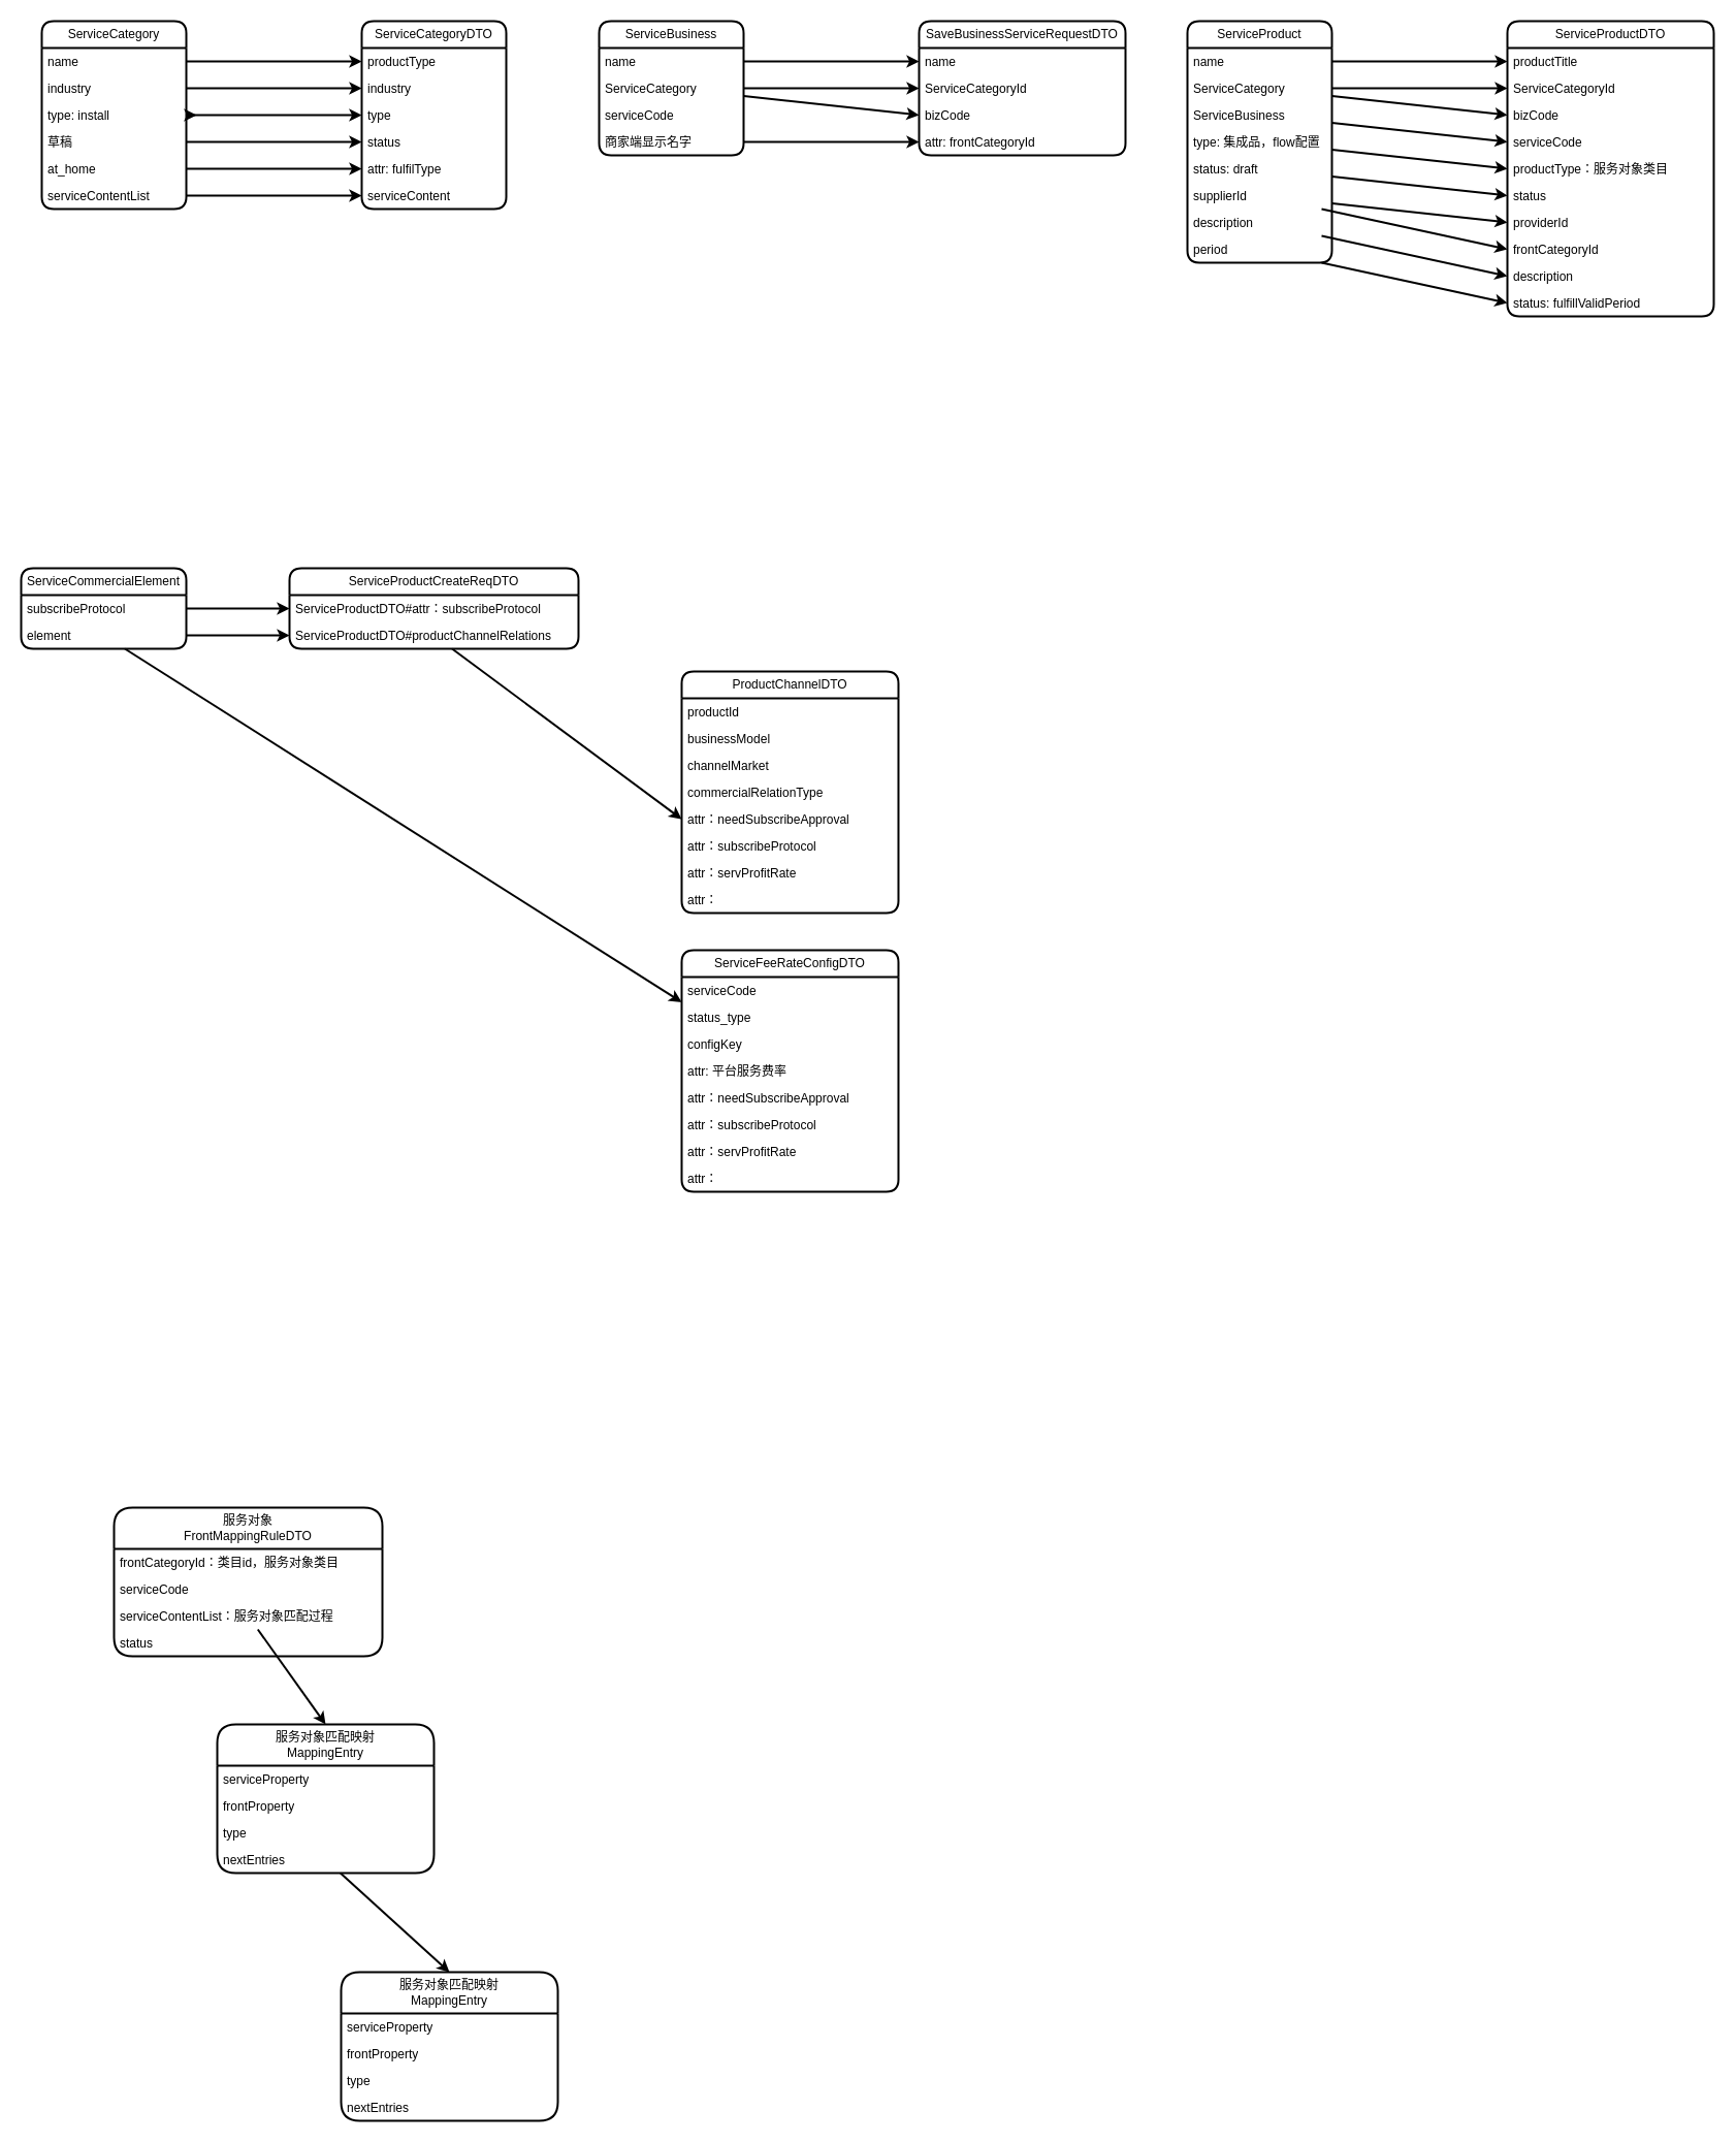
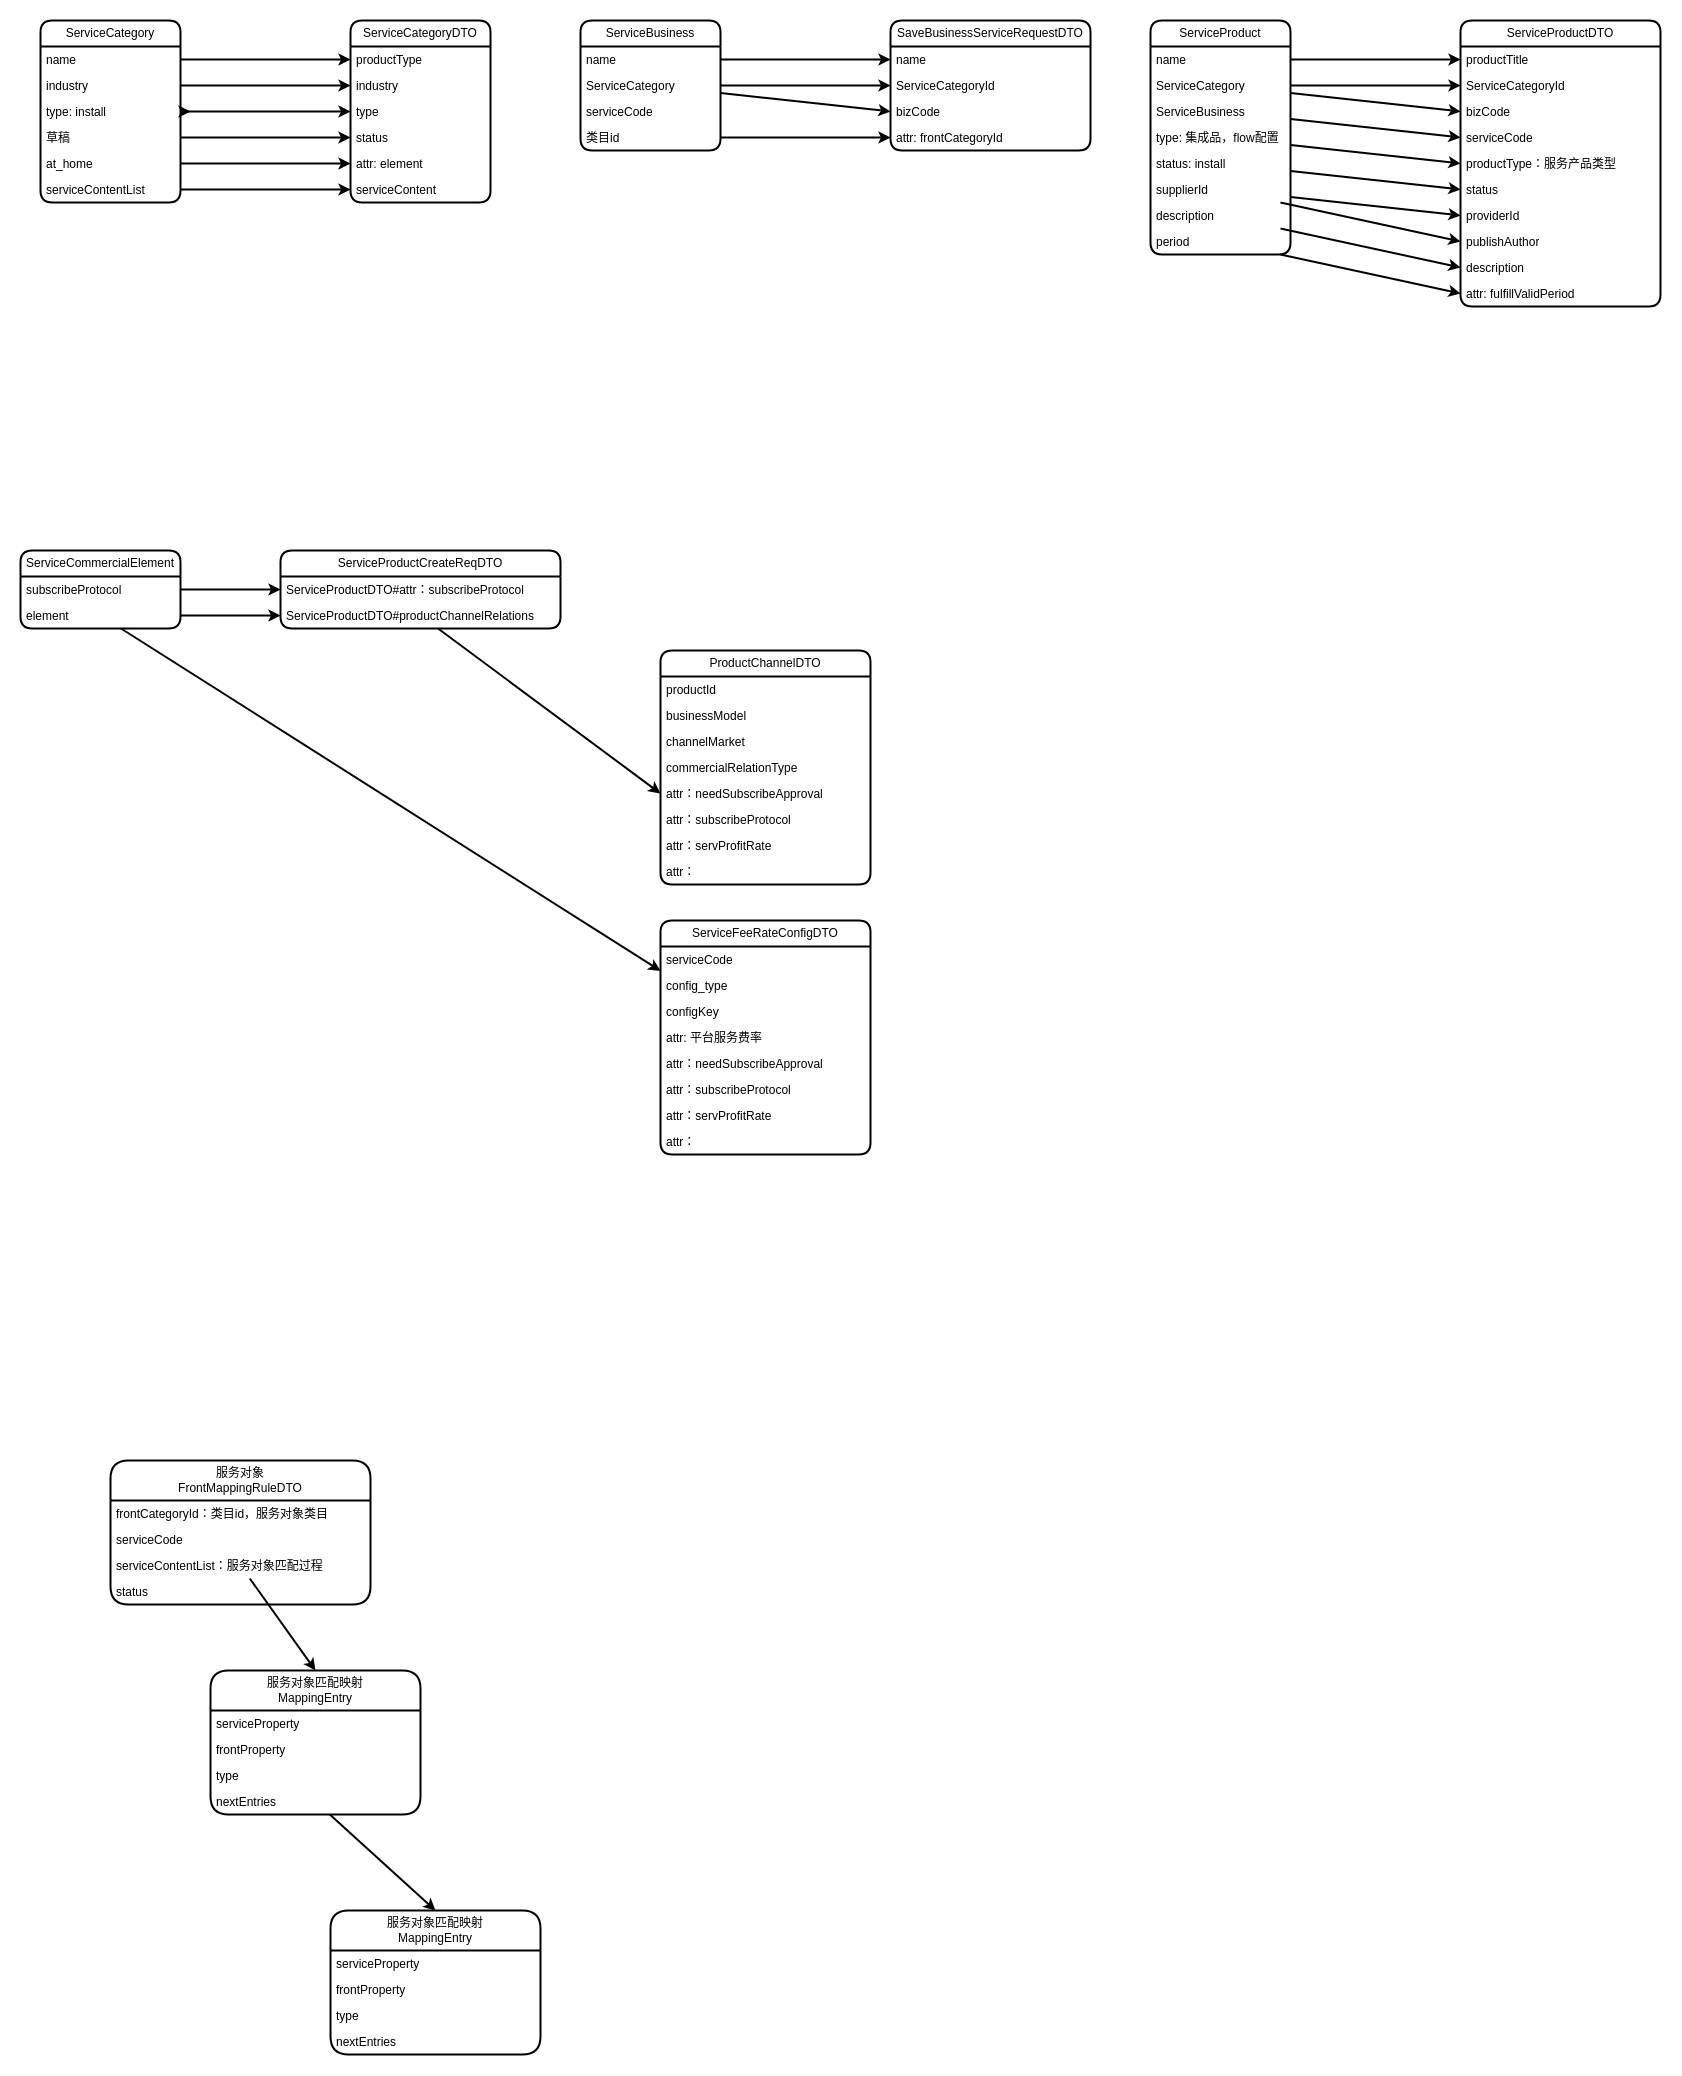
- <mxCell id="25" value="商家端显示名字" style="text;strokeColor=none;fillColor=none;align=left;verticalAlign=top;spacingLeft=4;spacingRight=4;overflow=hidden;rotatable=0;points=[[0,0.5],[1,0.5]];portConstraint=eastwest;whiteSpace=wrap;html=1;fontFamily=Helvetica;fontSize=12;fontColor=default;labelBackgroundColor=default;" vertex="1" parent="21"><mxGeometry y="104" width="140" height="26" as="geometry" /></mxCell>
+ <mxCell id="25" value="类目id" style="text;strokeColor=none;fillColor=none;align=left;verticalAlign=top;spacingLeft=4;spacingRight=4;overflow=hidden;rotatable=0;points=[[0,0.5],[1,0.5]];portConstraint=eastwest;whiteSpace=wrap;html=1;fontFamily=Helvetica;fontSize=12;fontColor=default;labelBackgroundColor=default;" vertex="1" parent="21"><mxGeometry y="104" width="140" height="26" as="geometry" /></mxCell>
- <mxCell id="15" value="attr:&amp;nbsp;fulfilType" style="text;strokeColor=none;fillColor=none;align=left;verticalAlign=top;spacingLeft=4;spacingRight=4;overflow=hidden;rotatable=0;points=[[0,0.5],[1,0.5]];portConstraint=eastwest;whiteSpace=wrap;html=1;fontFamily=Helvetica;fontSize=12;fontColor=default;labelBackgroundColor=default;" vertex="1" parent="10"><mxGeometry y="130" width="140" height="26" as="geometry" /></mxCell>
+ <mxCell id="15" value="attr:&amp;nbsp;element" style="text;strokeColor=none;fillColor=none;align=left;verticalAlign=top;spacingLeft=4;spacingRight=4;overflow=hidden;rotatable=0;points=[[0,0.5],[1,0.5]];portConstraint=eastwest;whiteSpace=wrap;html=1;fontFamily=Helvetica;fontSize=12;fontColor=default;labelBackgroundColor=default;" vertex="1" parent="10"><mxGeometry y="130" width="140" height="26" as="geometry" /></mxCell>
- <mxCell id="40" value="status: draft" style="text;strokeColor=none;fillColor=none;align=left;verticalAlign=top;spacingLeft=4;spacingRight=4;overflow=hidden;rotatable=0;points=[[0,0.5],[1,0.5]];portConstraint=eastwest;whiteSpace=wrap;html=1;fontFamily=Helvetica;fontSize=12;fontColor=default;labelBackgroundColor=default;" vertex="1" parent="35"><mxGeometry y="130" width="140" height="26" as="geometry" /></mxCell>
+ <mxCell id="40" value="status: install" style="text;strokeColor=none;fillColor=none;align=left;verticalAlign=top;spacingLeft=4;spacingRight=4;overflow=hidden;rotatable=0;points=[[0,0.5],[1,0.5]];portConstraint=eastwest;whiteSpace=wrap;html=1;fontFamily=Helvetica;fontSize=12;fontColor=default;labelBackgroundColor=default;" vertex="1" parent="35"><mxGeometry y="130" width="140" height="26" as="geometry" /></mxCell>
- <mxCell id="49" value="productType：服务对象类目" style="text;strokeColor=none;fillColor=none;align=left;verticalAlign=top;spacingLeft=4;spacingRight=4;overflow=hidden;rotatable=0;points=[[0,0.5],[1,0.5]];portConstraint=eastwest;whiteSpace=wrap;html=1;fontFamily=Helvetica;fontSize=12;fontColor=default;labelBackgroundColor=default;" vertex="1" parent="44"><mxGeometry y="130" width="200" height="26" as="geometry" /></mxCell>
+ <mxCell id="49" value="productType：服务产品类型" style="text;strokeColor=none;fillColor=none;align=left;verticalAlign=top;spacingLeft=4;spacingRight=4;overflow=hidden;rotatable=0;points=[[0,0.5],[1,0.5]];portConstraint=eastwest;whiteSpace=wrap;html=1;fontFamily=Helvetica;fontSize=12;fontColor=default;labelBackgroundColor=default;" vertex="1" parent="44"><mxGeometry y="130" width="200" height="26" as="geometry" /></mxCell>
- <mxCell id="52" value="frontCategoryId" style="text;strokeColor=none;fillColor=none;align=left;verticalAlign=top;spacingLeft=4;spacingRight=4;overflow=hidden;rotatable=0;points=[[0,0.5],[1,0.5]];portConstraint=eastwest;whiteSpace=wrap;html=1;fontFamily=Helvetica;fontSize=12;fontColor=default;labelBackgroundColor=default;" vertex="1" parent="44"><mxGeometry y="208" width="200" height="26" as="geometry" /></mxCell>
+ <mxCell id="52" value="publishAuthor" style="text;strokeColor=none;fillColor=none;align=left;verticalAlign=top;spacingLeft=4;spacingRight=4;overflow=hidden;rotatable=0;points=[[0,0.5],[1,0.5]];portConstraint=eastwest;whiteSpace=wrap;html=1;fontFamily=Helvetica;fontSize=12;fontColor=default;labelBackgroundColor=default;" vertex="1" parent="44"><mxGeometry y="208" width="200" height="26" as="geometry" /></mxCell>
- <mxCell id="54" value="status:&amp;nbsp;fulfillValidPeriod" style="text;strokeColor=none;fillColor=none;align=left;verticalAlign=top;spacingLeft=4;spacingRight=4;overflow=hidden;rotatable=0;points=[[0,0.5],[1,0.5]];portConstraint=eastwest;whiteSpace=wrap;html=1;fontFamily=Helvetica;fontSize=12;fontColor=default;labelBackgroundColor=default;" vertex="1" parent="44"><mxGeometry y="260" width="200" height="26" as="geometry" /></mxCell>
+ <mxCell id="54" value="attr:&amp;nbsp;fulfillValidPeriod" style="text;strokeColor=none;fillColor=none;align=left;verticalAlign=top;spacingLeft=4;spacingRight=4;overflow=hidden;rotatable=0;points=[[0,0.5],[1,0.5]];portConstraint=eastwest;whiteSpace=wrap;html=1;fontFamily=Helvetica;fontSize=12;fontColor=default;labelBackgroundColor=default;" vertex="1" parent="44"><mxGeometry y="260" width="200" height="26" as="geometry" /></mxCell>
- <mxCell id="87" value="status_type" style="text;strokeColor=none;fillColor=none;align=left;verticalAlign=top;spacingLeft=4;spacingRight=4;overflow=hidden;rotatable=0;points=[[0,0.5],[1,0.5]];portConstraint=eastwest;whiteSpace=wrap;html=1;fontFamily=Helvetica;fontSize=12;fontColor=default;labelBackgroundColor=default;" vertex="1" parent="85"><mxGeometry y="52" width="210" height="26" as="geometry" /></mxCell>
+ <mxCell id="87" value="config_type" style="text;strokeColor=none;fillColor=none;align=left;verticalAlign=top;spacingLeft=4;spacingRight=4;overflow=hidden;rotatable=0;points=[[0,0.5],[1,0.5]];portConstraint=eastwest;whiteSpace=wrap;html=1;fontFamily=Helvetica;fontSize=12;fontColor=default;labelBackgroundColor=default;" vertex="1" parent="85"><mxGeometry y="52" width="210" height="26" as="geometry" /></mxCell>
